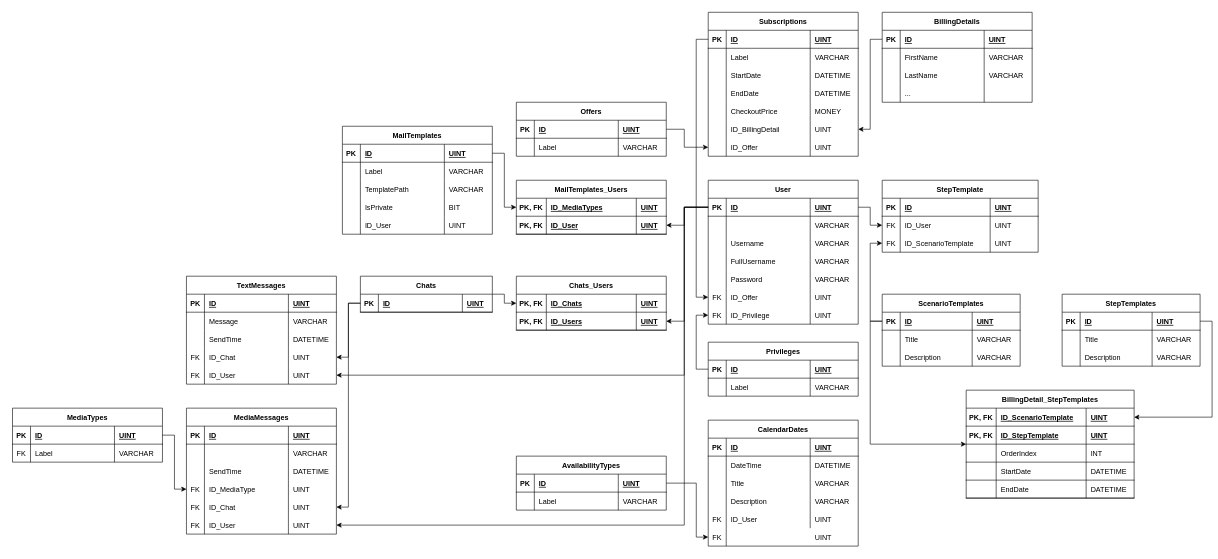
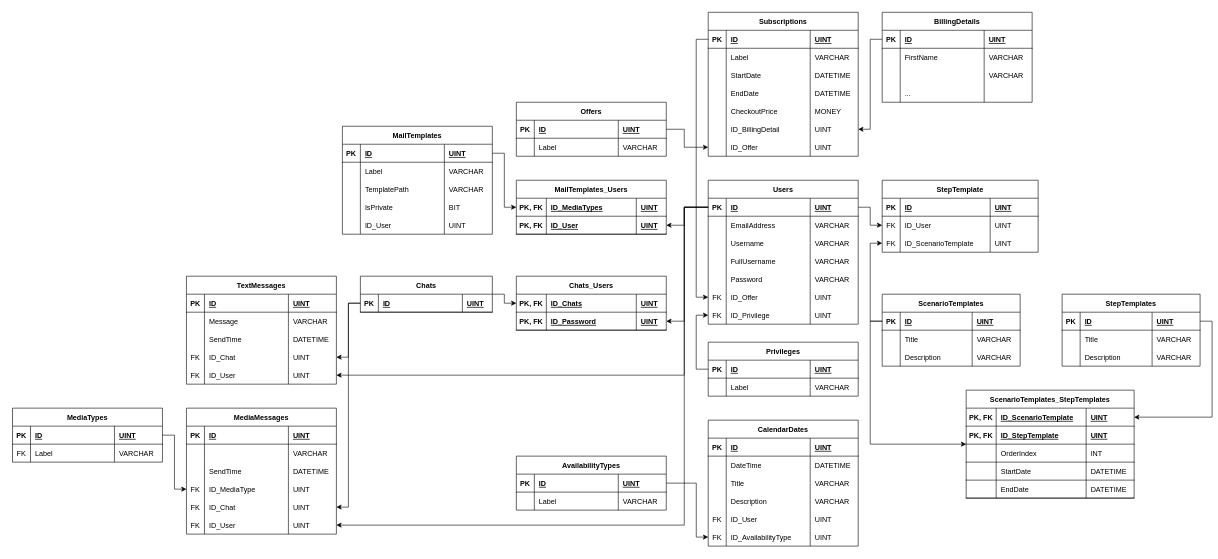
- <mxCell id="128" value="LastName" style="shape=partialRectangle;connectable=0;fillColor=none;top=0;left=0;bottom=0;right=0;align=left;spacingLeft=6;overflow=hidden;" parent="126" vertex="1"><mxGeometry x="30" width="140" height="30" as="geometry" /></mxCell>
- <mxCell id="2" value="User" style="shape=table;startSize=30;container=1;collapsible=1;childLayout=tableLayout;fixedRows=1;rowLines=0;fontStyle=1;align=center;resizeLast=1;" parent="1" vertex="1"><mxGeometry x="1179.94" y="300" width="250.06" height="240" as="geometry" /></mxCell>
+ <mxCell id="2" value="Users" style="shape=table;startSize=30;container=1;collapsible=1;childLayout=tableLayout;fixedRows=1;rowLines=0;fontStyle=1;align=center;resizeLast=1;" parent="1" vertex="1"><mxGeometry x="1179.94" y="300" width="250.06" height="240" as="geometry" /></mxCell>
+ <mxCell id="9" value="EmailAddress" style="shape=partialRectangle;connectable=0;fillColor=none;top=0;left=0;bottom=0;right=0;align=left;spacingLeft=6;overflow=hidden;" parent="7" vertex="1"><mxGeometry x="30" width="140" height="30" as="geometry" /></mxCell>
- <mxCell id="142" value="ID_Users" style="shape=partialRectangle;connectable=0;fillColor=none;top=0;left=0;bottom=0;right=0;align=left;spacingLeft=6;fontStyle=5;overflow=hidden;" parent="140" vertex="1"><mxGeometry x="50" width="150" height="30" as="geometry" /></mxCell>
+ <mxCell id="142" value="ID_Password" style="shape=partialRectangle;connectable=0;fillColor=none;top=0;left=0;bottom=0;right=0;align=left;spacingLeft=6;fontStyle=5;overflow=hidden;" parent="140" vertex="1"><mxGeometry x="50" width="150" height="30" as="geometry" /></mxCell>
- <mxCell id="284" value="BillingDetail_StepTemplates" style="shape=table;startSize=30;container=1;collapsible=1;childLayout=tableLayout;fixedRows=1;rowLines=0;fontStyle=1;align=center;resizeLast=1;" vertex="1" parent="1"><mxGeometry x="1610" y="650" width="280" height="180" as="geometry"><mxRectangle x="470" y="160" width="80" height="30" as="alternateBounds" /></mxGeometry></mxCell>
+ <mxCell id="284" value="ScenarioTemplates_StepTemplates" style="shape=table;startSize=30;container=1;collapsible=1;childLayout=tableLayout;fixedRows=1;rowLines=0;fontStyle=1;align=center;resizeLast=1;" vertex="1" parent="1"><mxGeometry x="1610" y="650" width="280" height="180" as="geometry"><mxRectangle x="470" y="160" width="80" height="30" as="alternateBounds" /></mxGeometry></mxCell>
+ <mxCell id="253" value="ID_AvailabilityType" style="shape=partialRectangle;connectable=0;fillColor=none;top=0;left=0;bottom=0;right=0;align=left;spacingLeft=6;overflow=hidden;" parent="251" vertex="1"><mxGeometry x="30" width="140" height="30" as="geometry" /></mxCell>
